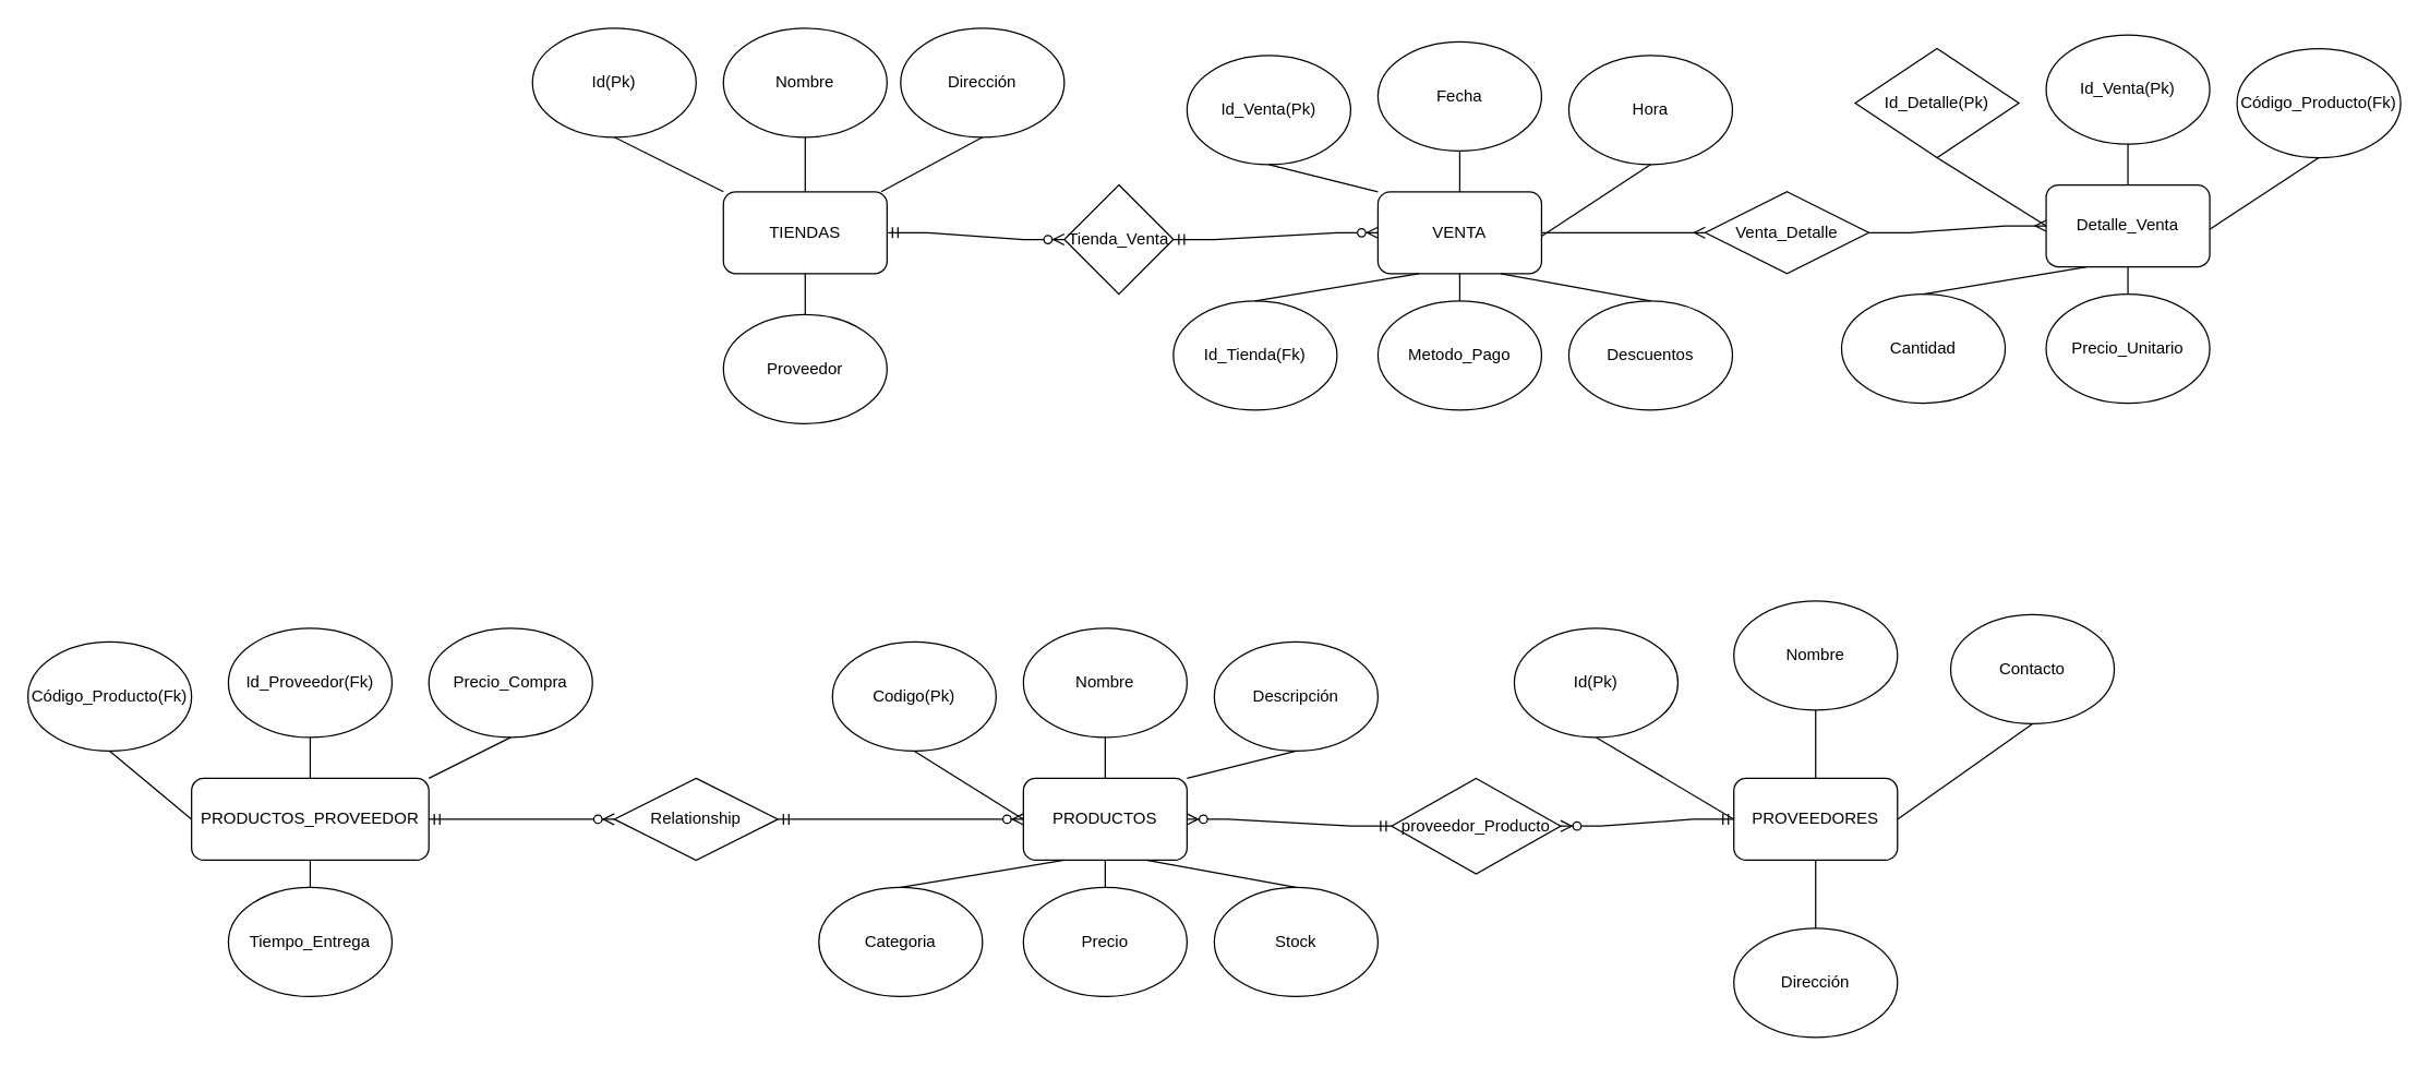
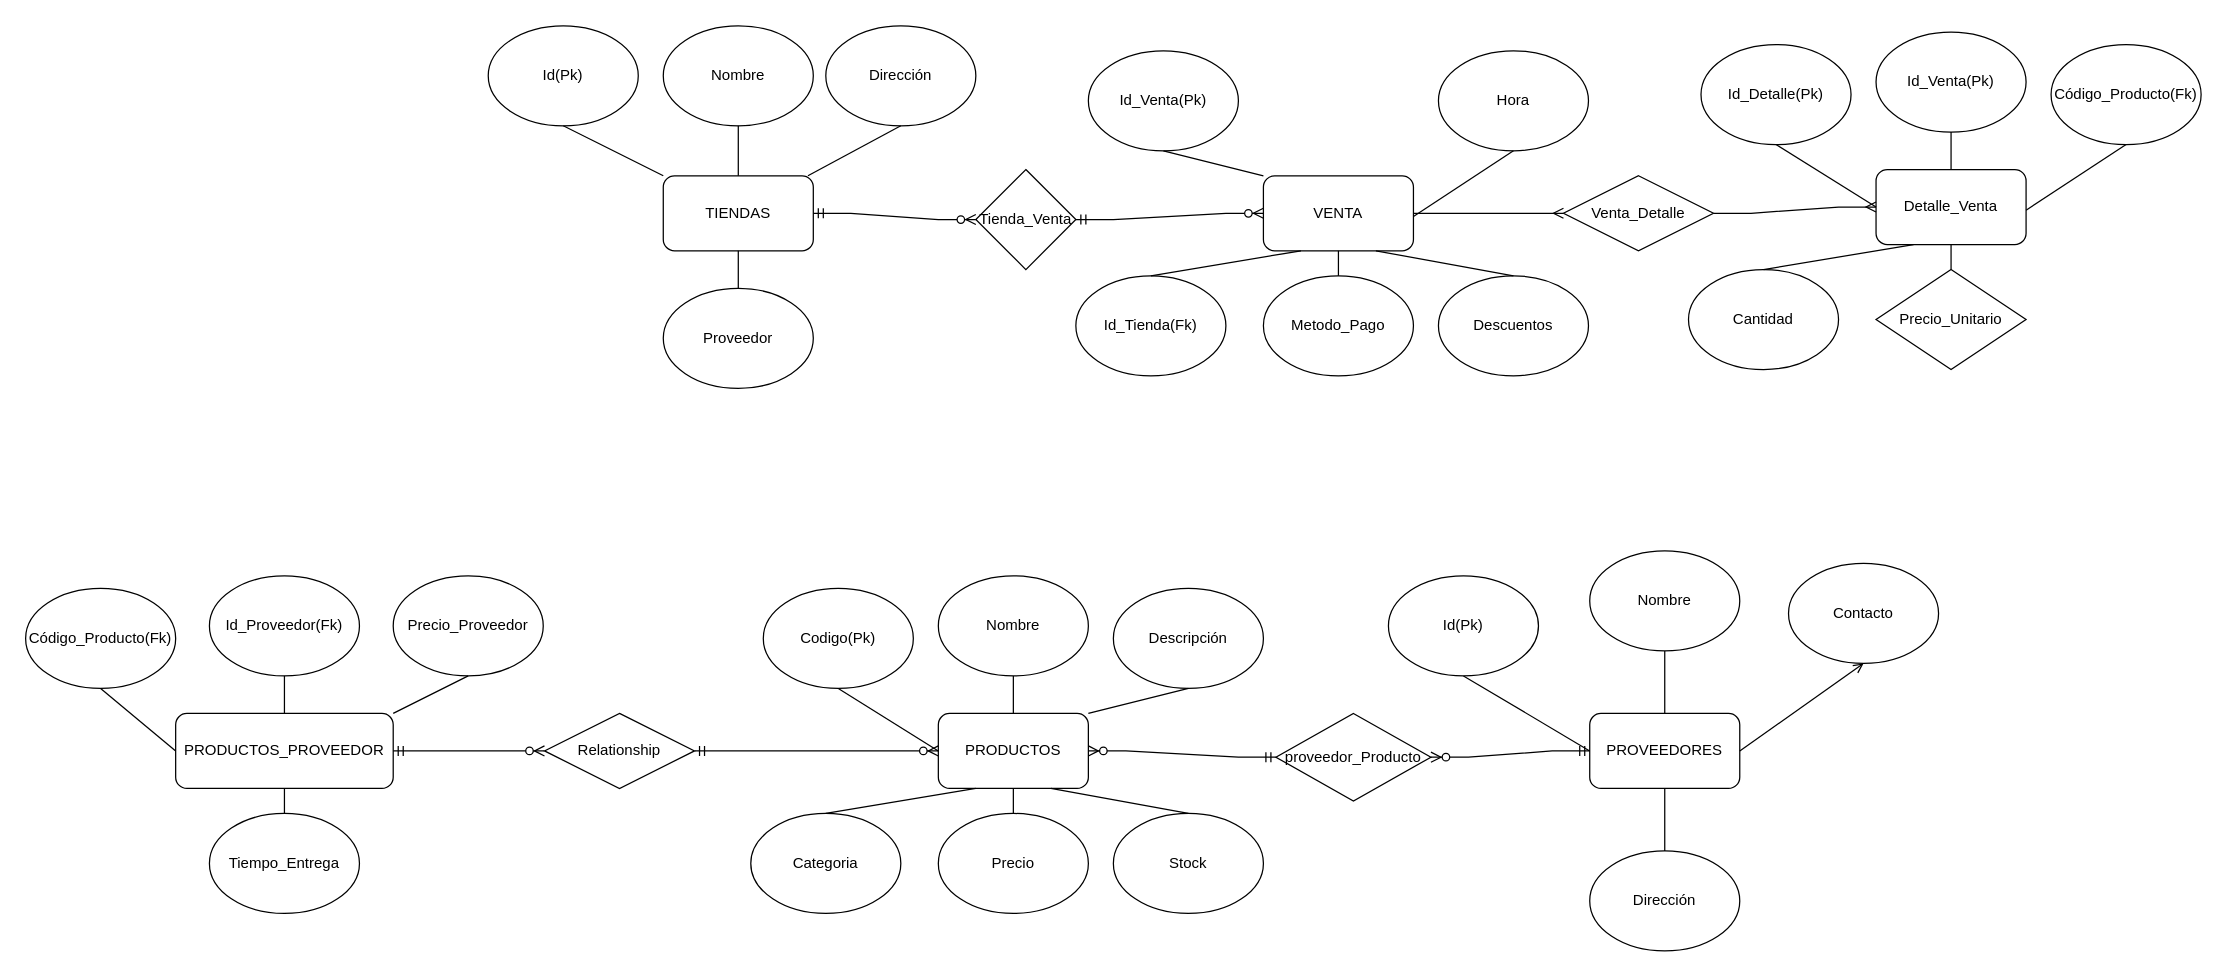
- <mxCell id="35" value="Fecha" style="ellipse;whiteSpace=wrap;html=1;" vertex="1" parent="1"><mxGeometry x="1010" y="30" width="120" height="80" as="geometry" /></mxCell>
- <mxCell id="47" value="Id_Detalle(Pk)" style="rhombus;whiteSpace=wrap;html=1;" vertex="1" parent="1"><mxGeometry x="1360" y="35" width="120" height="80" as="geometry" /></mxCell>
+ <mxCell id="47" value="Id_Detalle(Pk)" style="ellipse;whiteSpace=wrap;html=1;" vertex="1" parent="1"><mxGeometry x="1360" y="35" width="120" height="80" as="geometry" /></mxCell>
- <mxCell id="40" value="" style="endArrow=none;html=1;rounded=0;entryX=0.5;entryY=1;entryDx=0;entryDy=0;exitX=0.5;exitY=0;exitDx=0;exitDy=0;" edge="1" parent="1" source="33" target="35"><mxGeometry width="50" height="50" relative="1" as="geometry"><mxPoint x="1010" y="150" as="sourcePoint" /><mxPoint x="1060" y="100" as="targetPoint" /></mxGeometry></mxCell>
- <mxCell id="51" value="Precio_Unitario" style="ellipse;whiteSpace=wrap;html=1;" vertex="1" parent="1"><mxGeometry x="1500" y="215" width="120" height="80" as="geometry" /></mxCell>
+ <mxCell id="51" value="Precio_Unitario" style="rhombus;whiteSpace=wrap;html=1;" vertex="1" parent="1"><mxGeometry x="1500" y="215" width="120" height="80" as="geometry" /></mxCell>
- <mxCell id="60" value="Precio_Compra" style="ellipse;whiteSpace=wrap;html=1;" vertex="1" parent="1"><mxGeometry x="314" y="460" width="120" height="80" as="geometry" /></mxCell>
+ <mxCell id="60" value="Precio_Proveedor" style="ellipse;whiteSpace=wrap;html=1;" vertex="1" parent="1"><mxGeometry x="314" y="460" width="120" height="80" as="geometry" /></mxCell>
- <mxCell id="29" value="" style="endArrow=none;html=1;rounded=0;entryX=0.5;entryY=1;entryDx=0;entryDy=0;exitX=1;exitY=0.5;exitDx=0;exitDy=0;" edge="1" parent="1" source="24" target="27"><mxGeometry width="50" height="50" relative="1" as="geometry"><mxPoint x="1270" y="590" as="sourcePoint" /><mxPoint x="1320" y="540" as="targetPoint" /></mxGeometry></mxCell>
+ <mxCell id="29" value="" style="endArrow=open;html=1;rounded=0;entryX=0.5;entryY=1;entryDx=0;entryDy=0;exitX=1;exitY=0.5;exitDx=0;exitDy=0;" edge="1" parent="1" source="24" target="27"><mxGeometry width="50" height="50" relative="1" as="geometry"><mxPoint x="1270" y="590" as="sourcePoint" /><mxPoint x="1320" y="540" as="targetPoint" /></mxGeometry></mxCell>
- <mxCell id="77" value="Relationship" style="shape=rhombus;perimeter=rhombusPerimeter;whiteSpace=wrap;html=1;align=center;" vertex="1" parent="1"><mxGeometry x="450" y="570" width="120" height="60" as="geometry" /></mxCell>
+ <mxCell id="77" value="Relationship" style="shape=rhombus;perimeter=rhombusPerimeter;whiteSpace=wrap;html=1;align=center;" vertex="1" parent="1"><mxGeometry x="435" y="570" width="120" height="60" as="geometry" /></mxCell>
